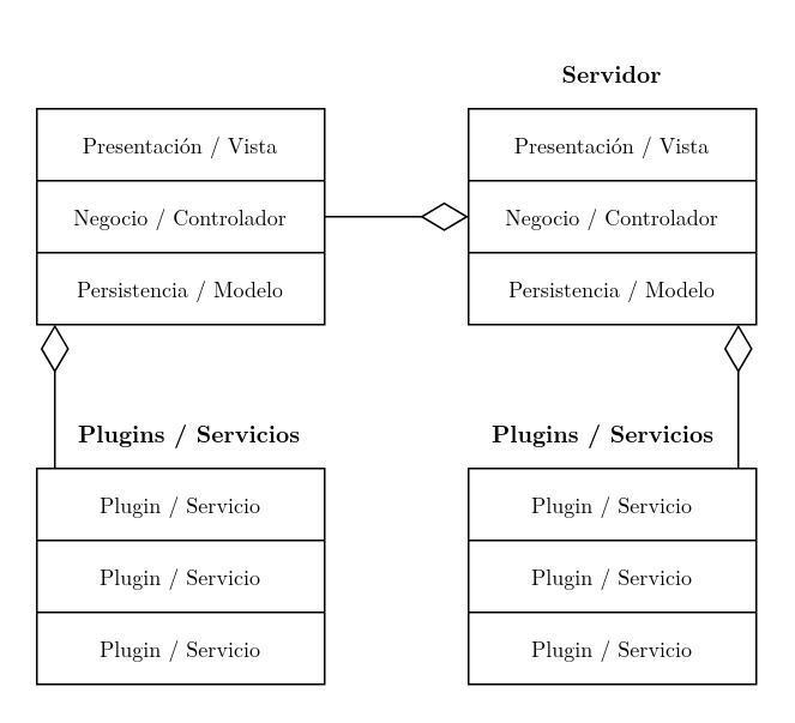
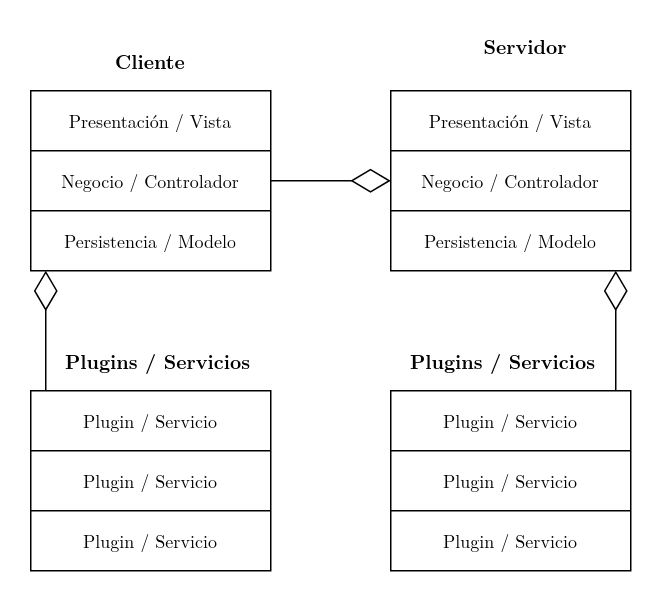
+ <mxCell id="9" value="Cliente" style="text;html=1;strokeColor=none;fillColor=none;align=center;verticalAlign=middle;whiteSpace=wrap;rounded=0;fontStyle=1;fontFamily=Latin Modern Roman;fontSize=13;" parent="1" vertex="1"><mxGeometry x="20" y="20" width="160" height="40" as="geometry" /></mxCell>
- <mxCell id="17" value="Servidor" style="text;html=1;strokeColor=none;fillColor=none;align=center;verticalAlign=middle;whiteSpace=wrap;rounded=0;fontStyle=1;fontFamily=Latin Modern Roman;fontSize=13;" parent="1" vertex="1"><mxGeometry x="260" y="20" width="160" height="40" as="geometry" /></mxCell>
+ <mxCell id="17" value="Servidor" style="text;html=1;strokeColor=none;fillColor=none;align=center;verticalAlign=middle;whiteSpace=wrap;rounded=0;fontStyle=1;fontFamily=Latin Modern Roman;fontSize=13;" parent="1" vertex="1"><mxGeometry x="270" y="10" width="160" height="40" as="geometry" /></mxCell>
